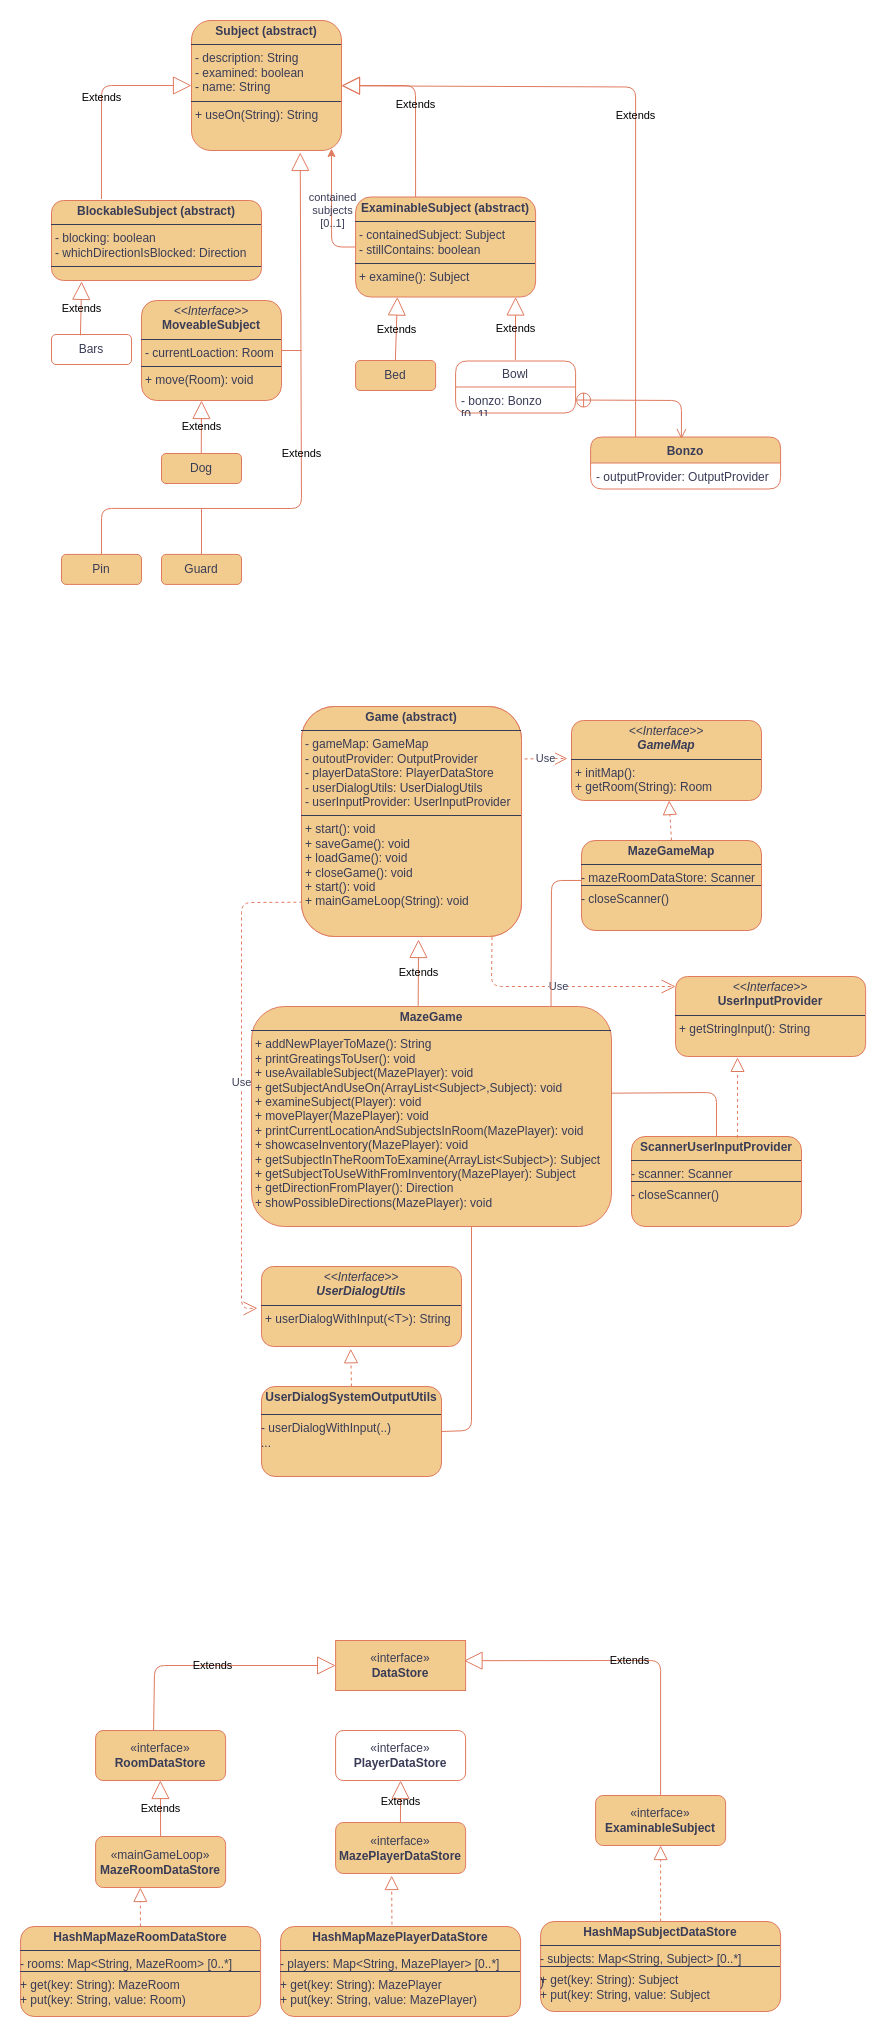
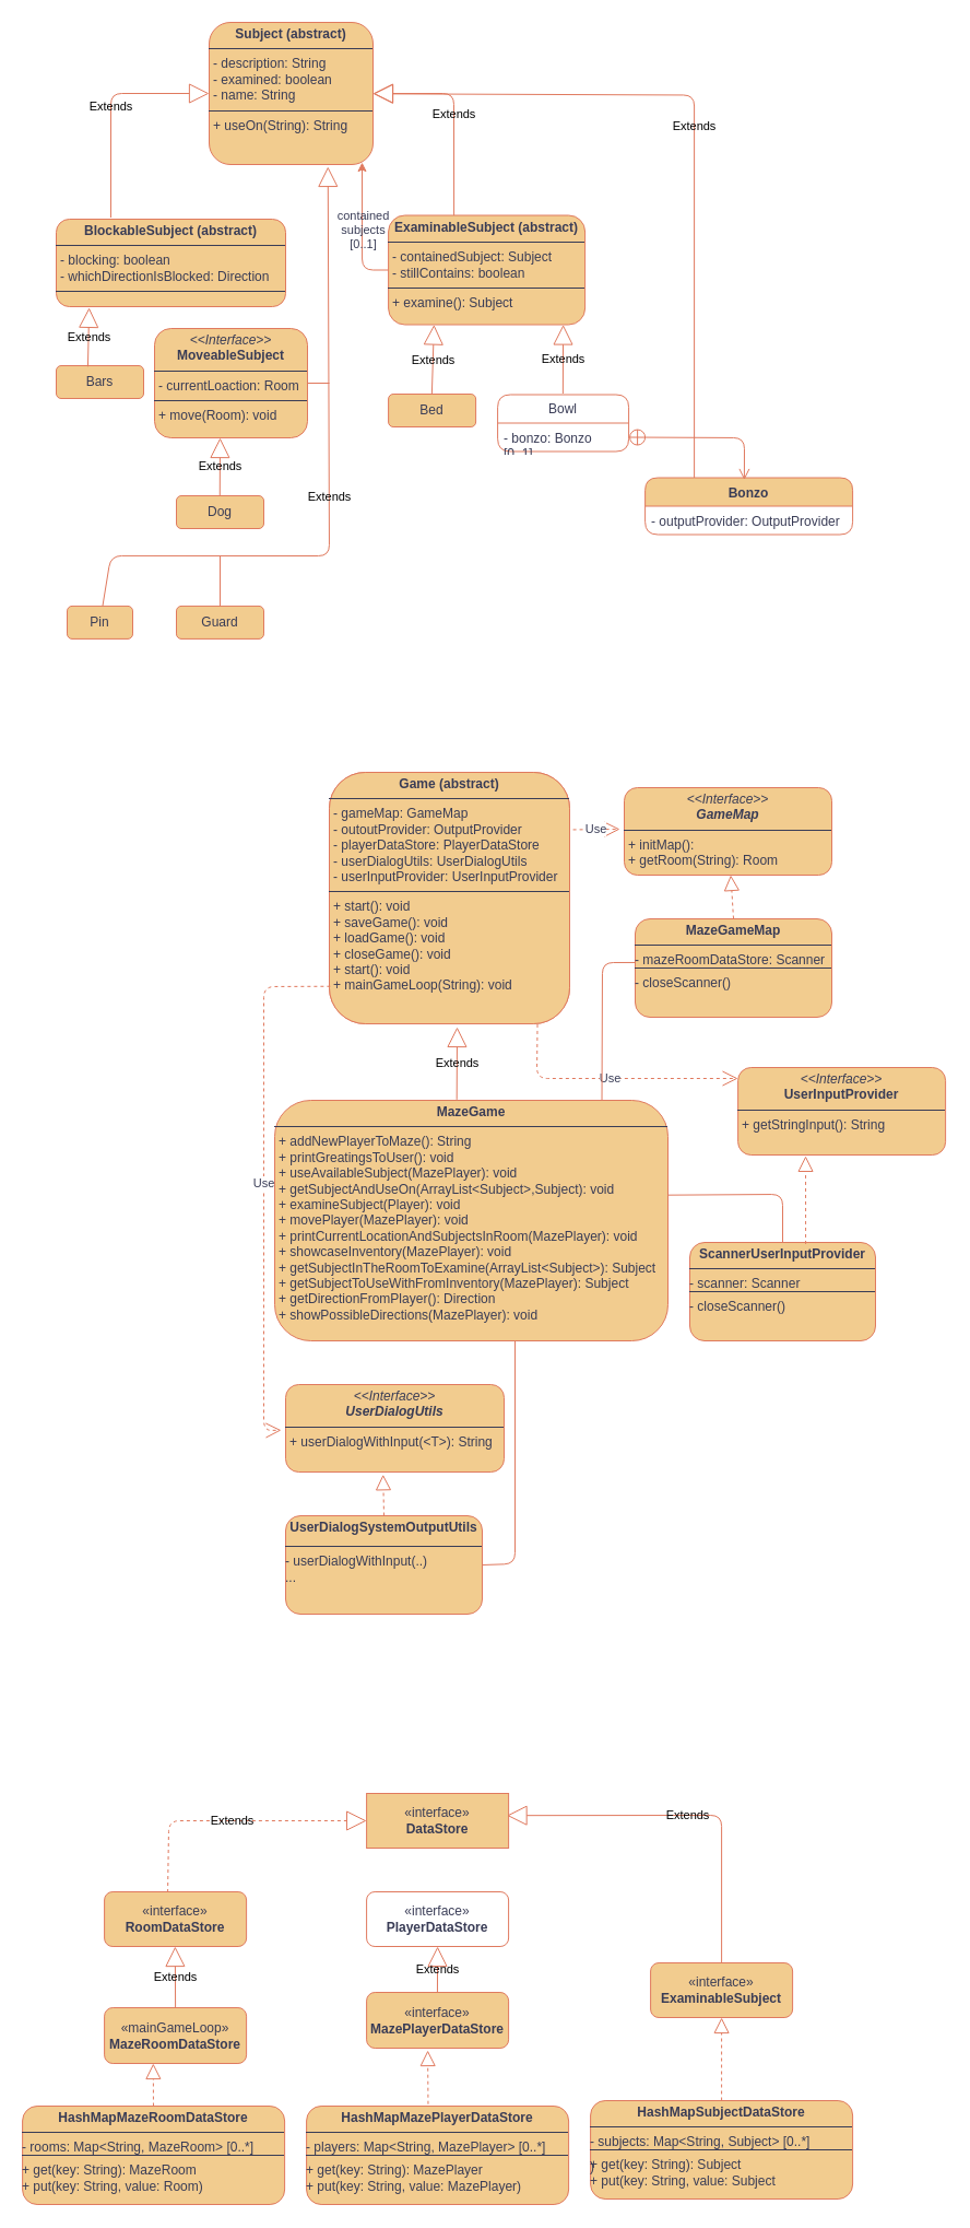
- <mxCell id="5" value="Bars" style="html=1;whiteSpace=wrap;rounded=1;labelBackgroundColor=none;fillColor=#ffffff;strokeColor=#E07A5F;fontColor=#393C56;" vertex="1" parent="1"><mxGeometry x="51" y="334" width="80" height="30" as="geometry" /></mxCell>
+ <mxCell id="5" value="Bars" style="html=1;whiteSpace=wrap;rounded=1;labelBackgroundColor=none;fillColor=#F2CC8F;strokeColor=#E07A5F;fontColor=#393C56;" vertex="1" parent="1"><mxGeometry x="51" y="334" width="80" height="30" as="geometry" /></mxCell>
- <mxCell id="22" value="Pin" style="html=1;whiteSpace=wrap;rounded=1;labelBackgroundColor=none;fillColor=#F2CC8F;strokeColor=#E07A5F;fontColor=#393C56;" vertex="1" parent="1"><mxGeometry x="61" y="553.92" width="80" height="30" as="geometry" /></mxCell>
+ <mxCell id="22" value="Pin" style="html=1;whiteSpace=wrap;rounded=1;labelBackgroundColor=none;fillColor=#F2CC8F;strokeColor=#E07A5F;fontColor=#393C56;" vertex="1" parent="1"><mxGeometry x="61" y="553.92" width="60" height="30" as="geometry" /></mxCell>
- <mxCell id="54" value="Extends" style="endArrow=block;endSize=16;endFill=0;html=1;rounded=1;exitX=0.446;exitY=0.01;exitDx=0;exitDy=0;entryX=0;entryY=0.5;entryDx=0;entryDy=0;labelBackgroundColor=none;strokeColor=#E07A5F;fontColor=default;exitPerimeter=0;" edge="1" parent="1" source="50" target="51"><mxGeometry width="160" relative="1" as="geometry"><mxPoint x="154.45" y="1730" as="sourcePoint" /><mxPoint x="154.2" y="1674" as="targetPoint" /><Array as="points"><mxPoint x="154.1" y="1665" /></Array></mxGeometry></mxCell>
+ <mxCell id="54" value="Extends" style="endArrow=block;endSize=16;endFill=0;html=1;rounded=1;exitX=0.446;exitY=0.01;exitDx=0;exitDy=0;entryX=0;entryY=0.5;entryDx=0;entryDy=0;labelBackgroundColor=none;strokeColor=#E07A5F;fontColor=default;exitPerimeter=0;dashed=1;" edge="1" parent="1" source="50" target="51"><mxGeometry width="160" relative="1" as="geometry"><mxPoint x="154.45" y="1730" as="sourcePoint" /><mxPoint x="154.2" y="1674" as="targetPoint" /><Array as="points"><mxPoint x="154.1" y="1665" /></Array></mxGeometry></mxCell>
